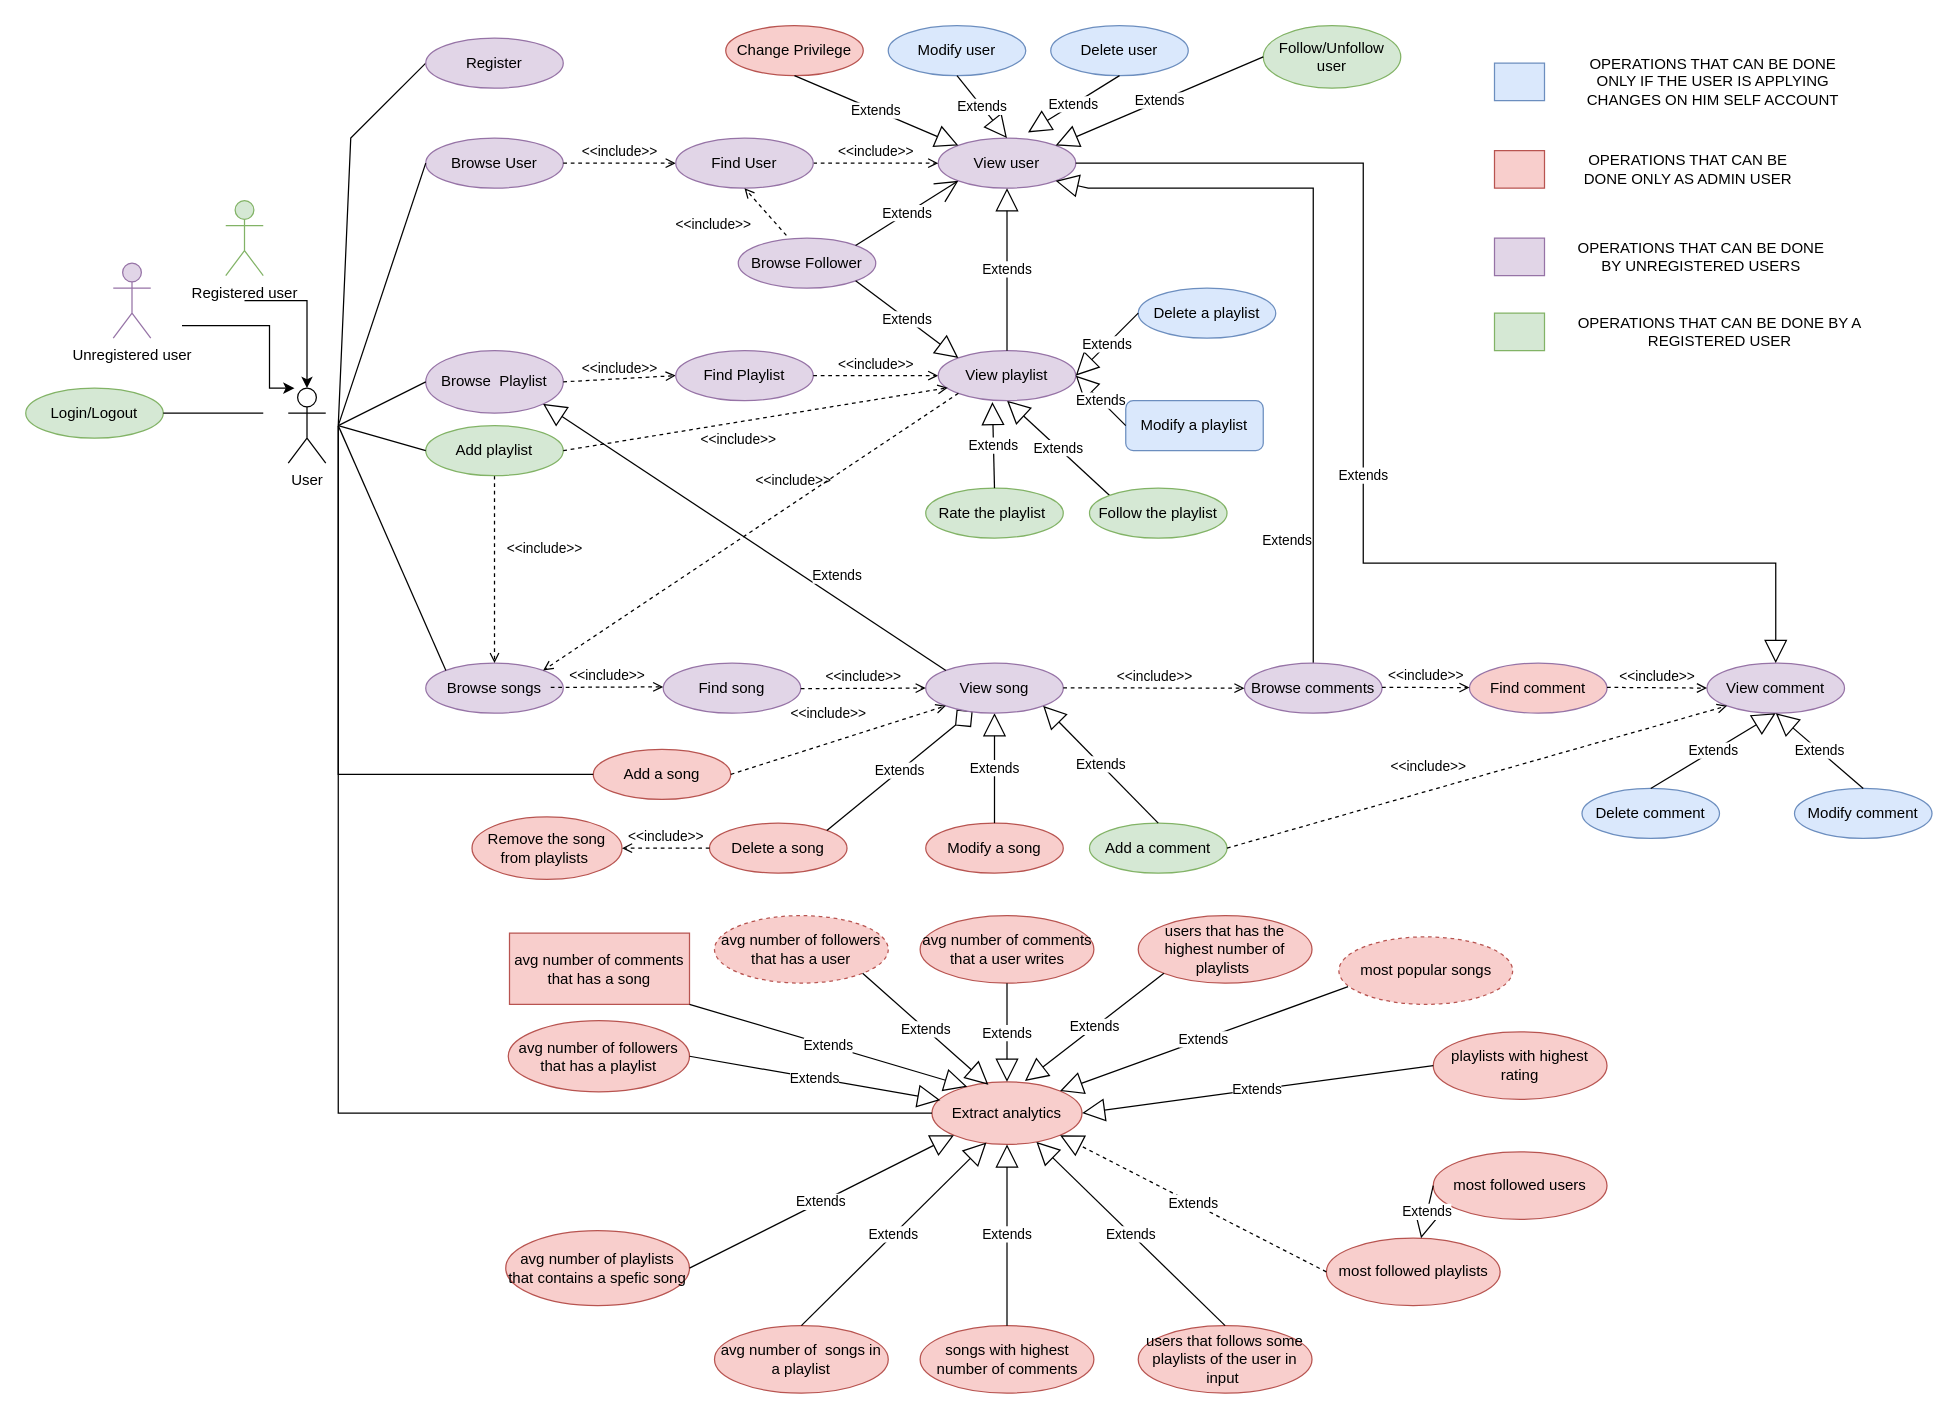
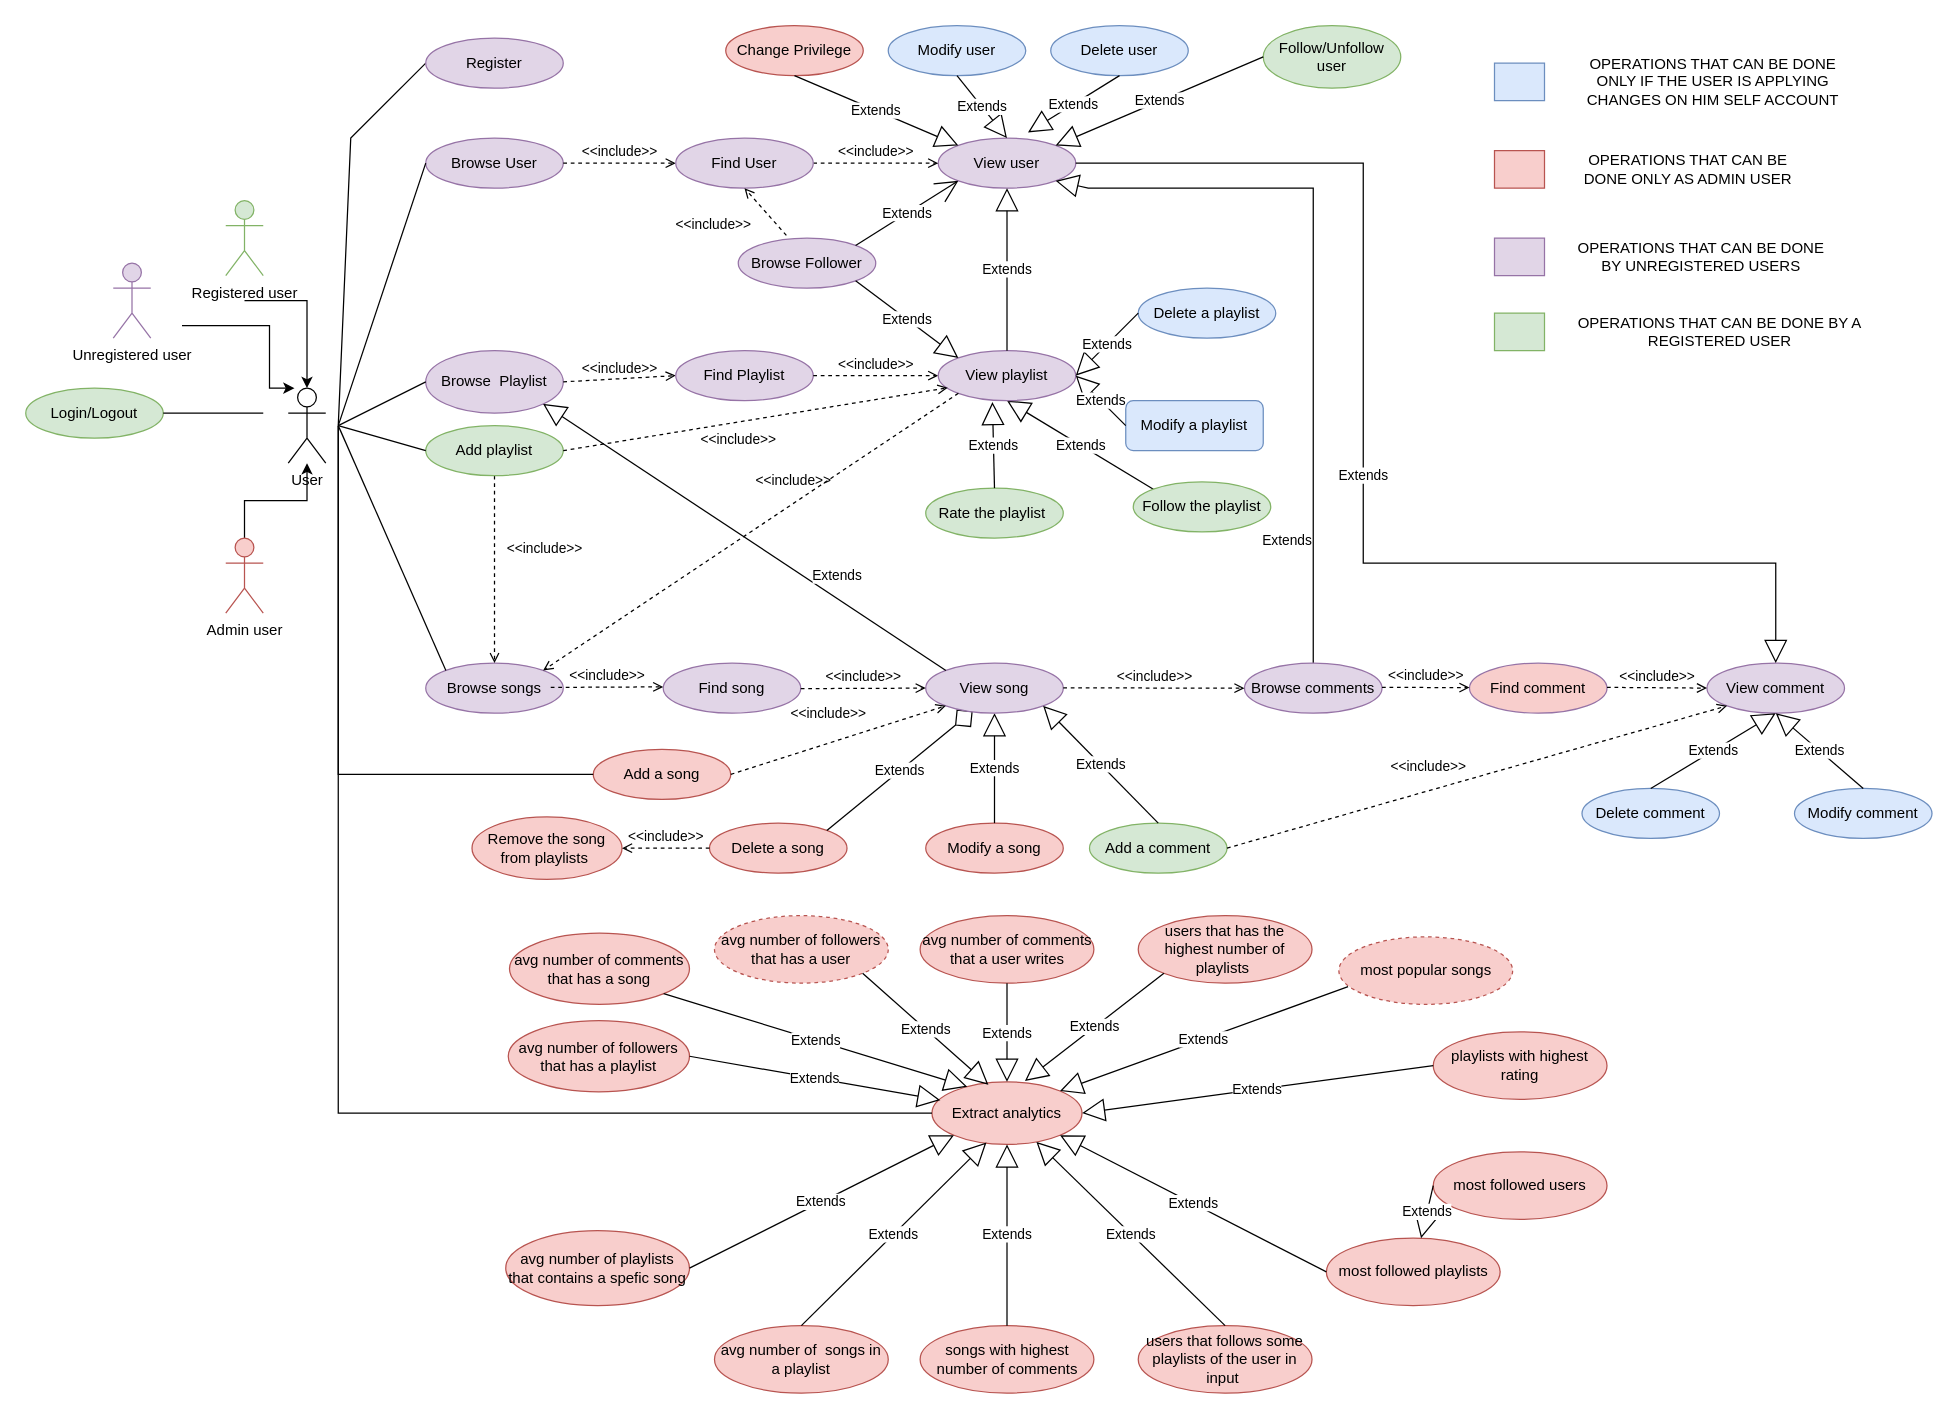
+ <mxCell id="5" style="edgeStyle=orthogonalEdgeStyle;rounded=0;orthogonalLoop=1;jettySize=auto;html=1;exitX=0.5;exitY=0;exitDx=0;exitDy=0;exitPerimeter=0;" parent="1" source="6" target="2" edge="1"><mxGeometry relative="1" as="geometry" /></mxCell>
- <mxCell id="30" value="Follow the playlist" style="ellipse;whiteSpace=wrap;html=1;fillColor=#d5e8d4;strokeColor=#82b366;" parent="1" vertex="1"><mxGeometry x="871" y="390" width="110" height="40" as="geometry" /></mxCell>
+ <mxCell id="30" value="Follow the playlist" style="ellipse;whiteSpace=wrap;html=1;fillColor=#d5e8d4;strokeColor=#82b366;" parent="1" vertex="1"><mxGeometry x="906" y="385" width="110" height="40" as="geometry" /></mxCell>
+ <mxCell id="6" value="Admin user" style="shape=umlActor;verticalLabelPosition=bottom;verticalAlign=top;html=1;outlineConnect=0;fillColor=#f8cecc;strokeColor=#b85450;" parent="1" vertex="1"><mxGeometry x="180" y="430" width="30" height="60" as="geometry" /></mxCell>
- <mxCell id="102" value="avg number of comments that has a song" style="whiteSpace=wrap;html=1;fillColor=#f8cecc;strokeColor=#b85450;rounded=0;" vertex="1" parent="1"><mxGeometry x="407" y="746" width="144" height="57" as="geometry" /></mxCell>
+ <mxCell id="102" value="avg number of comments that has a song" style="ellipse;whiteSpace=wrap;html=1;fillColor=#f8cecc;strokeColor=#b85450;" vertex="1" parent="1"><mxGeometry x="407" y="746" width="144" height="57" as="geometry" /></mxCell>
- <mxCell id="117" value="Extends" style="endArrow=block;endSize=16;endFill=0;html=1;rounded=0;exitX=0;exitY=0.5;exitDx=0;exitDy=0;entryX=1;entryY=1;entryDx=0;entryDy=0;dashed=1;" edge="1" parent="1" source="96" target="91"><mxGeometry width="160" relative="1" as="geometry"><mxPoint x="1156" y="958" as="sourcePoint" /><mxPoint x="870.92" y="911.15" as="targetPoint" /></mxGeometry></mxCell>
+ <mxCell id="117" value="Extends" style="endArrow=block;endSize=16;endFill=0;html=1;rounded=0;exitX=0;exitY=0.5;exitDx=0;exitDy=0;entryX=1;entryY=1;entryDx=0;entryDy=0;" edge="1" parent="1" source="96" target="91"><mxGeometry width="160" relative="1" as="geometry"><mxPoint x="1156" y="958" as="sourcePoint" /><mxPoint x="870.92" y="911.15" as="targetPoint" /></mxGeometry></mxCell>
